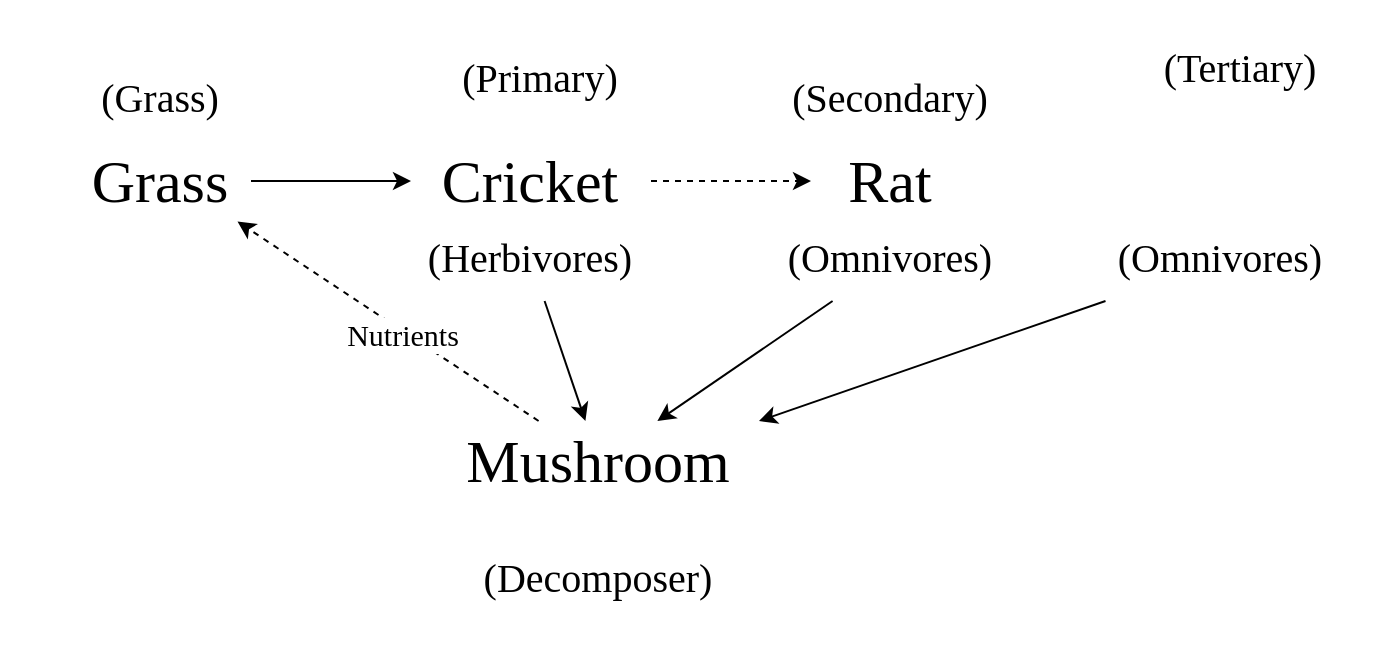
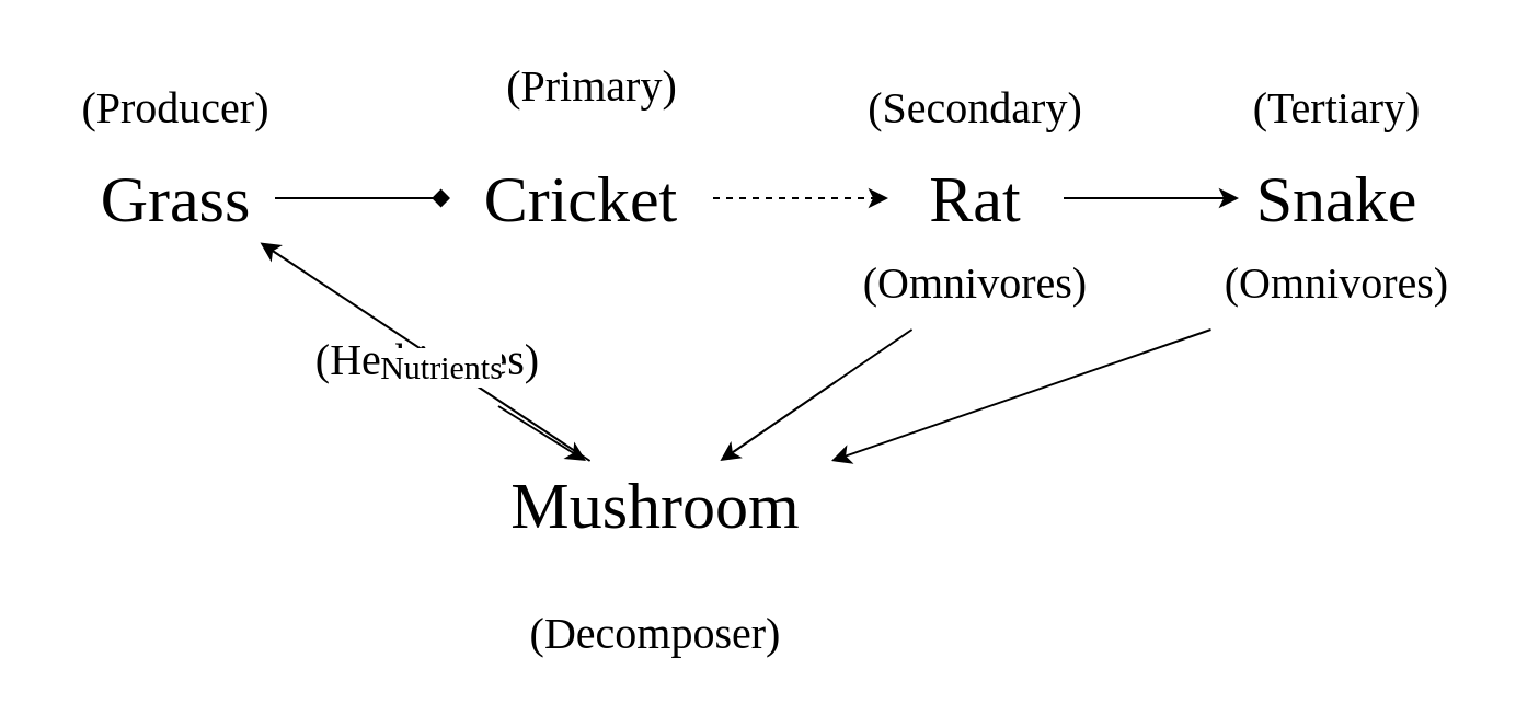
- <mxCell id="18" value="(Tertiary)" style="rounded=0;whiteSpace=wrap;html=1;fillColor=none;fontSize=20;fontFamily=Ubuntu Mono;strokeWidth=3;strokeColor=none;verticalAlign=top;" vertex="1" parent="1"><mxGeometry x="560" y="15" width="120" height="40" as="geometry" /></mxCell>
+ <mxCell id="18" value="(Tertiary)" style="rounded=0;whiteSpace=wrap;html=1;fillColor=none;fontSize=20;fontFamily=Ubuntu Mono;strokeWidth=3;strokeColor=none;verticalAlign=top;" vertex="1" parent="1"><mxGeometry x="550" y="30" width="120" height="40" as="geometry" /></mxCell>
- <mxCell id="15" value="(Grass)" style="rounded=0;whiteSpace=wrap;html=1;fillColor=none;fontSize=20;fontFamily=Ubuntu Mono;strokeWidth=3;strokeColor=none;verticalAlign=top;" vertex="1" parent="1"><mxGeometry x="20" y="30" width="120" height="40" as="geometry" /></mxCell>
+ <mxCell id="15" value="(Producer)" style="rounded=0;whiteSpace=wrap;html=1;fillColor=none;fontSize=20;fontFamily=Ubuntu Mono;strokeWidth=3;strokeColor=none;verticalAlign=top;" vertex="1" parent="1"><mxGeometry x="20" y="30" width="120" height="40" as="geometry" /></mxCell>
- <mxCell id="2" value="" style="edgeStyle=orthogonalEdgeStyle;rounded=0;orthogonalLoop=1;jettySize=auto;html=1;" edge="1" parent="1" source="3" target="5"><mxGeometry relative="1" as="geometry" /></mxCell>
+ <mxCell id="2" value="" style="edgeStyle=orthogonalEdgeStyle;rounded=0;orthogonalLoop=1;jettySize=auto;html=1;endArrow=diamond;" edge="1" parent="1" source="3" target="5"><mxGeometry relative="1" as="geometry" /></mxCell>
+ <mxCell id="6" value="" style="edgeStyle=orthogonalEdgeStyle;rounded=0;orthogonalLoop=1;jettySize=auto;html=1;" edge="1" parent="1" source="7" target="8"><mxGeometry relative="1" as="geometry" /></mxCell>
+ <mxCell id="8" value="Snake" style="rounded=0;whiteSpace=wrap;html=1;fillColor=none;fontSize=30;fontFamily=Ubuntu Mono;strokeWidth=3;strokeColor=none;" vertex="1" parent="1"><mxGeometry x="565" y="70" width="90" height="40" as="geometry" /></mxCell>
- <mxCell id="10" value="(Herbivores)" style="rounded=0;whiteSpace=wrap;html=1;fillColor=none;fontSize=20;fontFamily=Ubuntu Mono;strokeWidth=3;strokeColor=none;verticalAlign=top;" vertex="1" parent="1"><mxGeometry x="205" y="110" width="120" height="40" as="geometry" /></mxCell>
+ <mxCell id="10" value="(Herbivores)" style="rounded=0;whiteSpace=wrap;html=1;fillColor=none;fontSize=20;fontFamily=Ubuntu Mono;strokeWidth=3;strokeColor=none;verticalAlign=top;" vertex="1" parent="1"><mxGeometry x="135" y="145" width="120" height="40" as="geometry" /></mxCell>
- <mxCell id="19" style="rounded=0;orthogonalLoop=1;jettySize=auto;html=1;entryX=0.925;entryY=1.007;entryDx=0;entryDy=0;entryPerimeter=0;dashed=1;" edge="1" parent="1" source="21" target="3"><mxGeometry relative="1" as="geometry" /></mxCell>
+ <mxCell id="19" style="rounded=0;orthogonalLoop=1;jettySize=auto;html=1;entryX=0.925;entryY=1.007;entryDx=0;entryDy=0;entryPerimeter=0;" edge="1" parent="1" source="21" target="3"><mxGeometry relative="1" as="geometry" /></mxCell>
